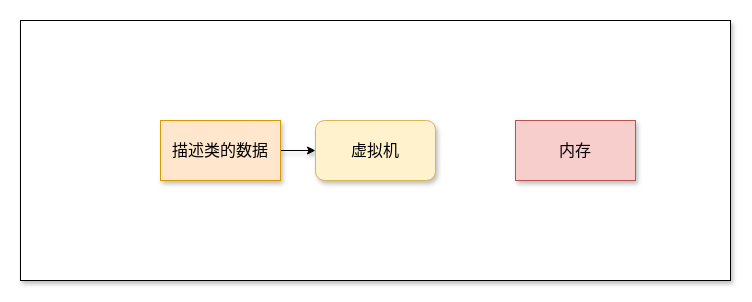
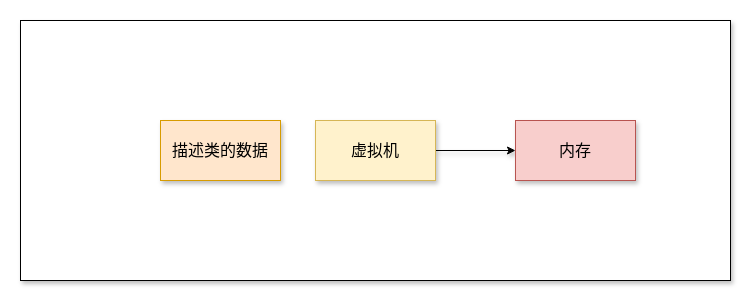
- <mxCell id="3" value="" style="edgeStyle=orthogonalEdgeStyle;rounded=0;orthogonalLoop=1;jettySize=auto;html=1;fontSize=16;shadow=1;comic=0;" edge="1" parent="1" source="4" target="6"><mxGeometry relative="1" as="geometry" /></mxCell>
- <mxCell id="6" value="虚拟机" style="whiteSpace=wrap;html=1;fontSize=16;shadow=1;comic=0;fillColor=#fff2cc;strokeColor=#d6b656;rounded=1;" vertex="1" parent="1"><mxGeometry x="315" y="120" width="120" height="60" as="geometry" /></mxCell>
+ <mxCell id="6" value="虚拟机" style="rounded=0;whiteSpace=wrap;html=1;fontSize=16;shadow=1;comic=0;fillColor=#fff2cc;strokeColor=#d6b656;" vertex="1" parent="1"><mxGeometry x="315" y="120" width="120" height="60" as="geometry" /></mxCell>
+ <mxCell id="5" value="" style="edgeStyle=orthogonalEdgeStyle;rounded=0;orthogonalLoop=1;jettySize=auto;html=1;fontSize=16;shadow=1;comic=0;" edge="1" parent="1" source="6" target="7"><mxGeometry relative="1" as="geometry" /></mxCell>
